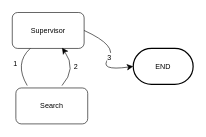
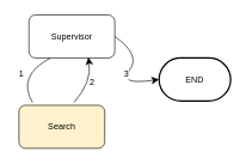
- <mxCell id="2" value="Supervisor" style="rounded=1;whiteSpace=wrap;html=1;" vertex="1" parent="1"><mxGeometry x="20" y="20" width="120" height="60" as="geometry" /></mxCell>
+ <mxCell id="2" value="Supervisor" style="rounded=1;whiteSpace=wrap;html=1;" vertex="1" parent="1"><mxGeometry x="40" y="20" width="120" height="60" as="geometry" /></mxCell>
- <mxCell id="3" value="Search" style="rounded=1;whiteSpace=wrap;html=1;" vertex="1" parent="1"><mxGeometry x="26" y="146" width="120" height="60" as="geometry" /></mxCell>
+ <mxCell id="3" value="Search" style="rounded=1;whiteSpace=wrap;html=1;fillColor=#fff2cc;" vertex="1" parent="1"><mxGeometry x="26" y="146" width="120" height="60" as="geometry" /></mxCell>
